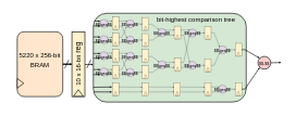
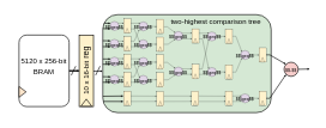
- <mxCell id="123" value="&lt;font style=&quot;font-size: 10px;&quot;&gt;bit-highest comparison tree&lt;/font&gt;" style="text;html=1;align=center;verticalAlign=middle;whiteSpace=wrap;rounded=0;" vertex="1" parent="1"><mxGeometry x="234" y="24" width="131.5" height="12.25" as="geometry" /></mxCell>
+ <mxCell id="123" value="&lt;font style=&quot;font-size: 10px;&quot;&gt;two-highest comparison tree&lt;/font&gt;" style="text;html=1;align=center;verticalAlign=middle;whiteSpace=wrap;rounded=0;" vertex="1" parent="1"><mxGeometry x="234" y="24" width="131.5" height="12.25" as="geometry" /></mxCell>
- <mxCell id="26" value="&lt;font style=&quot;font-size: 10px;&quot;&gt;5220 x 256-bit&lt;/font&gt;" style="text;html=1;align=center;verticalAlign=middle;whiteSpace=wrap;rounded=0;" vertex="1" parent="1"><mxGeometry x="20" y="78.55" width="80" height="10" as="geometry" /></mxCell>
+ <mxCell id="26" value="&lt;font style=&quot;font-size: 10px;&quot;&gt;5120 x 256-bit&lt;/font&gt;" style="text;html=1;align=center;verticalAlign=middle;whiteSpace=wrap;rounded=0;" vertex="1" parent="1"><mxGeometry x="20" y="78.55" width="80" height="10" as="geometry" /></mxCell>
- <mxCell id="25" value="&lt;font style=&quot;font-size: 10px;&quot; face=&quot;Helvetica&quot;&gt;BRAM&lt;/font&gt;" style="rounded=1;whiteSpace=wrap;html=1;fillColor=#ffe6cc;strokeColor=#000000;" vertex="1" parent="1"><mxGeometry x="25" y="48.55" width="70" height="100" as="geometry" /></mxCell>
+ <mxCell id="25" value="&lt;font style=&quot;font-size: 10px;&quot; face=&quot;Helvetica&quot;&gt;BRAM&lt;/font&gt;" style="rounded=1;whiteSpace=wrap;html=1;fillColor=#ffffff;strokeColor=#000000;" vertex="1" parent="1"><mxGeometry x="25" y="48.55" width="70" height="100" as="geometry" /></mxCell>
